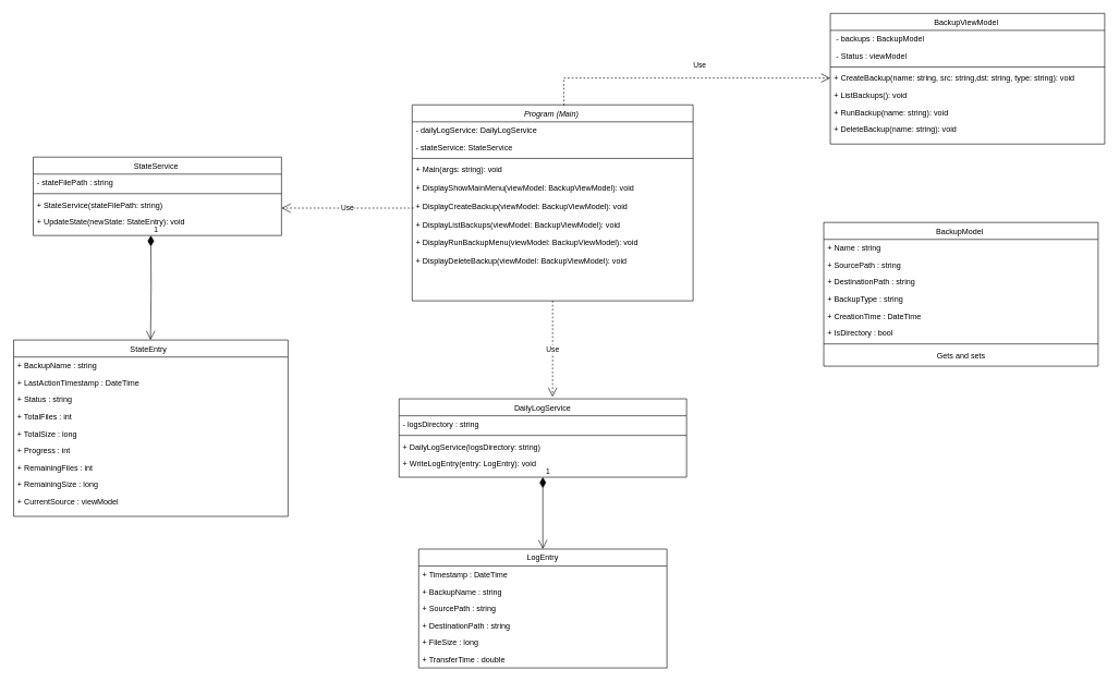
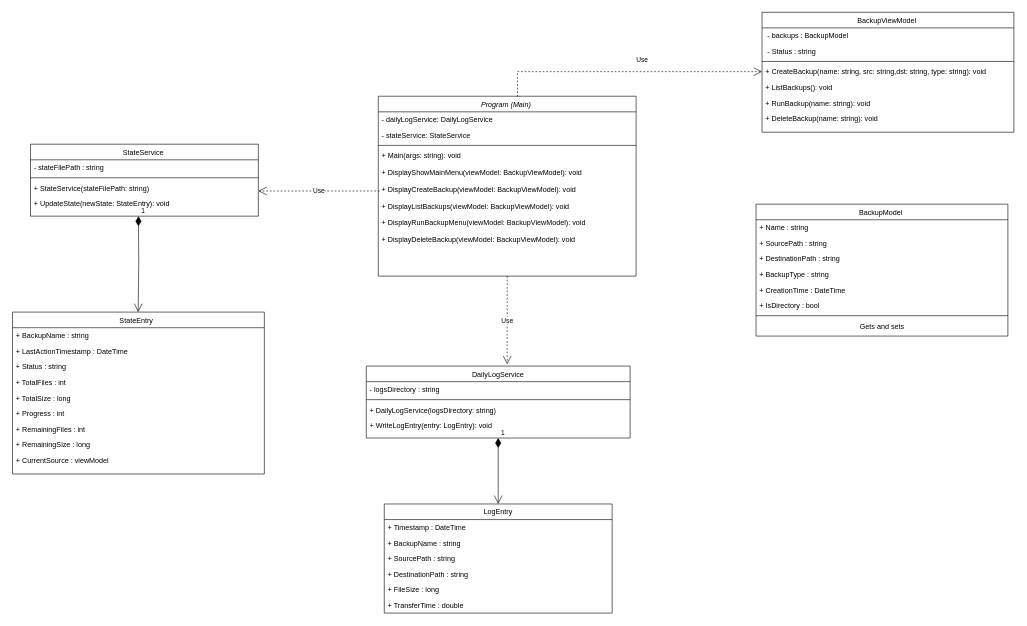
- <mxCell id="21" value=" - Status : viewModel " style="text;align=left;verticalAlign=top;spacingLeft=4;spacingRight=4;overflow=hidden;rotatable=0;points=[[0,0.5],[1,0.5]];portConstraint=eastwest;rounded=0;shadow=0;html=0;" parent="19" vertex="1"><mxGeometry y="52" width="420" height="26" as="geometry" /></mxCell>
+ <mxCell id="21" value=" - Status : string " style="text;align=left;verticalAlign=top;spacingLeft=4;spacingRight=4;overflow=hidden;rotatable=0;points=[[0,0.5],[1,0.5]];portConstraint=eastwest;rounded=0;shadow=0;html=0;" parent="19" vertex="1"><mxGeometry y="52" width="420" height="26" as="geometry" /></mxCell>
